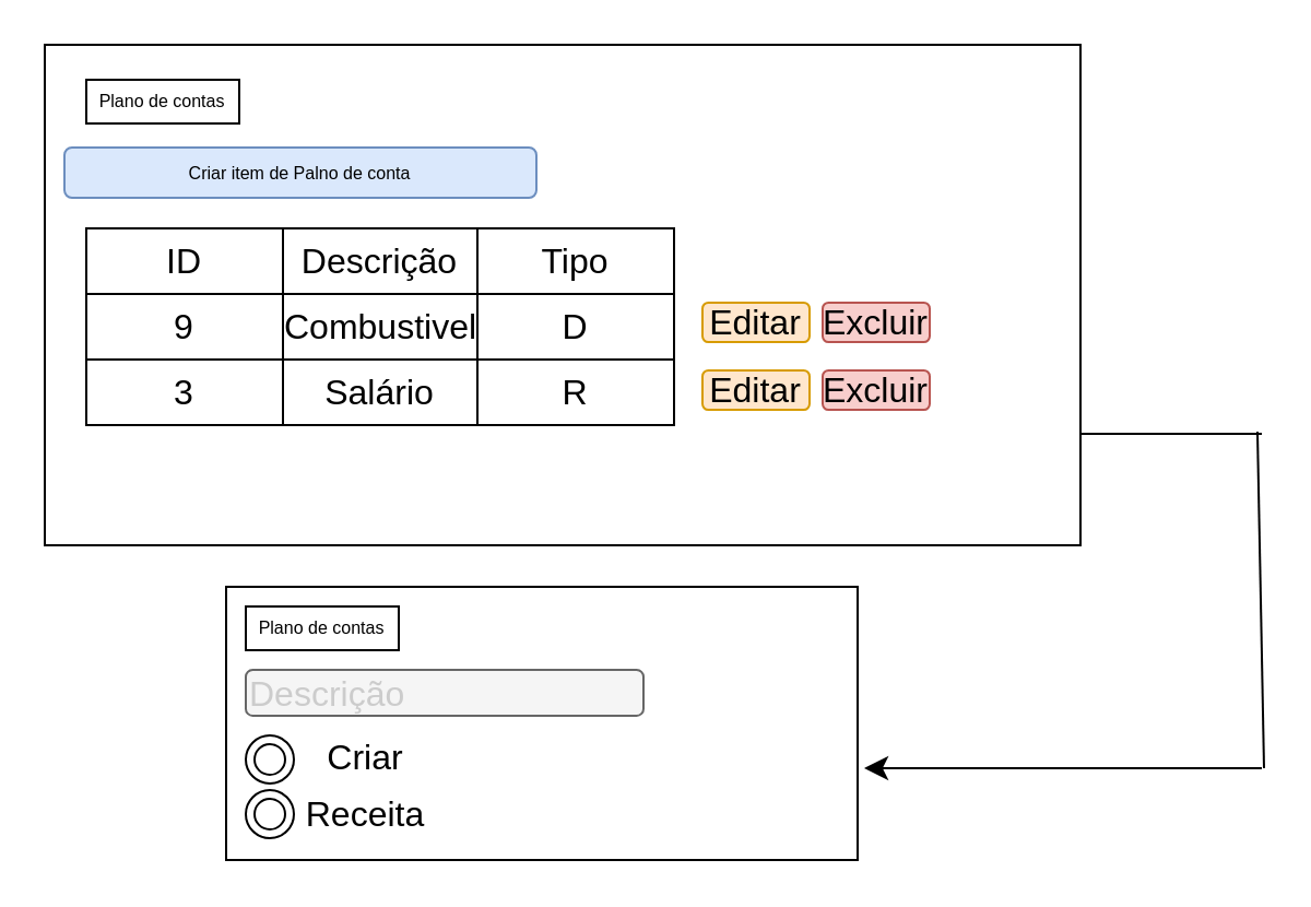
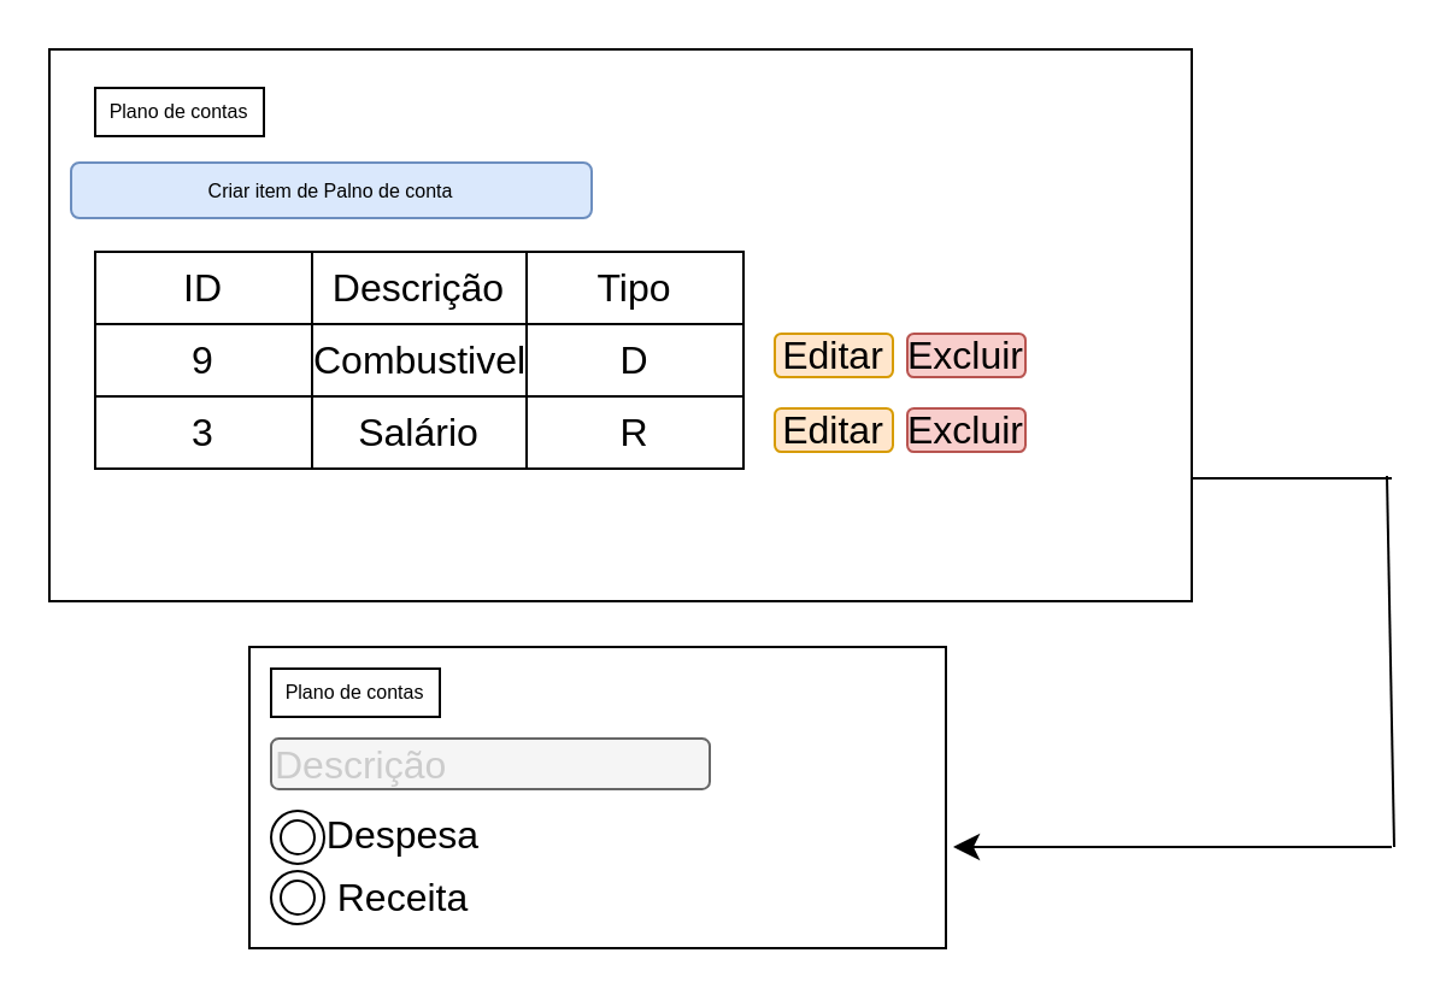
- <mxCell id="27" value="Criar" style="text;strokeColor=none;fillColor=none;html=1;align=center;verticalAlign=middle;whiteSpace=wrap;rounded=0;fontSize=16;" vertex="1" parent="1"><mxGeometry x="137" y="331" width="60" height="30" as="geometry" /></mxCell>
+ <mxCell id="27" value="Despesa" style="text;strokeColor=none;fillColor=none;html=1;align=center;verticalAlign=middle;whiteSpace=wrap;rounded=0;fontSize=16;" vertex="1" parent="1"><mxGeometry x="137" y="331" width="60" height="30" as="geometry" /></mxCell>
